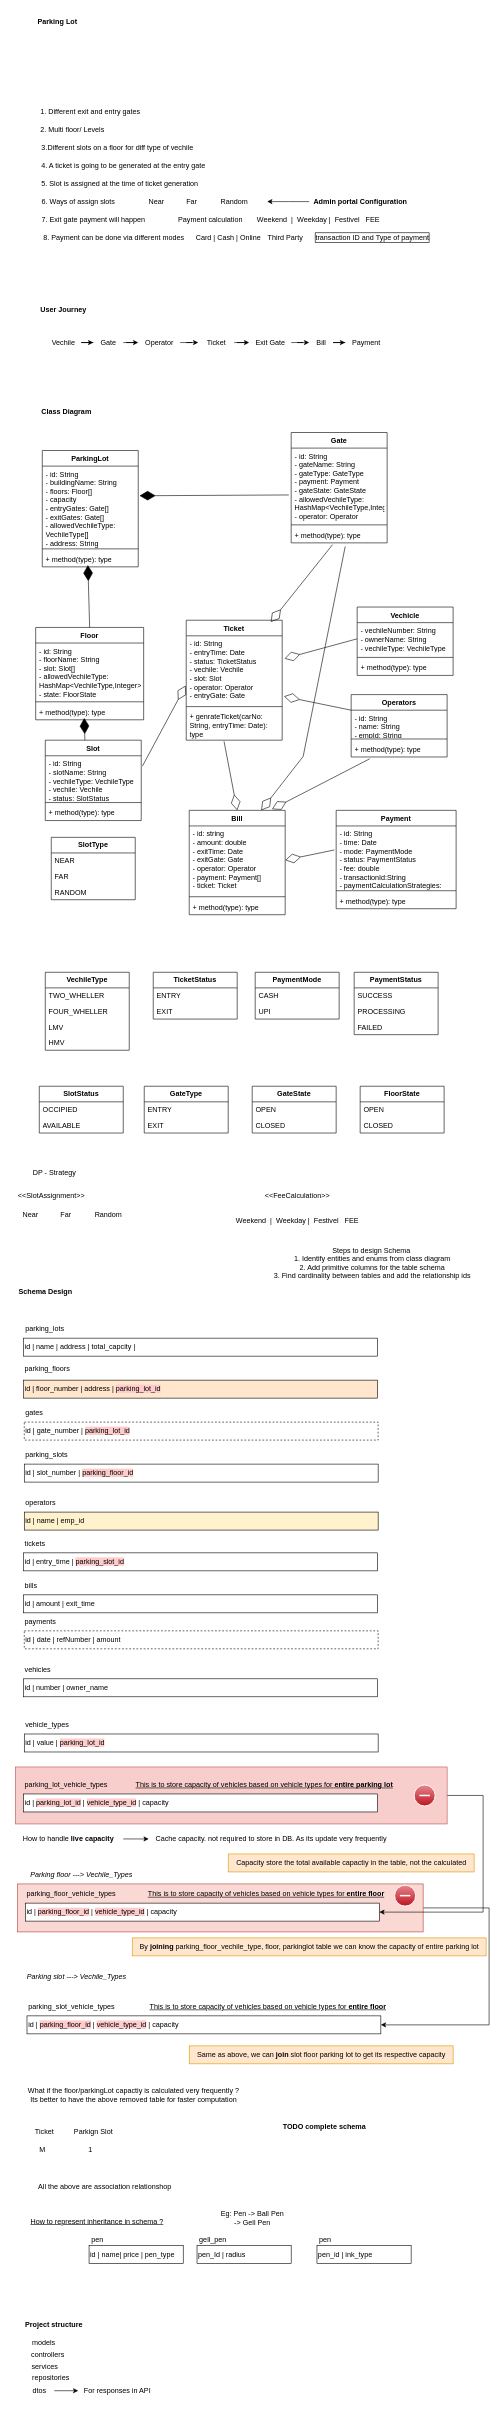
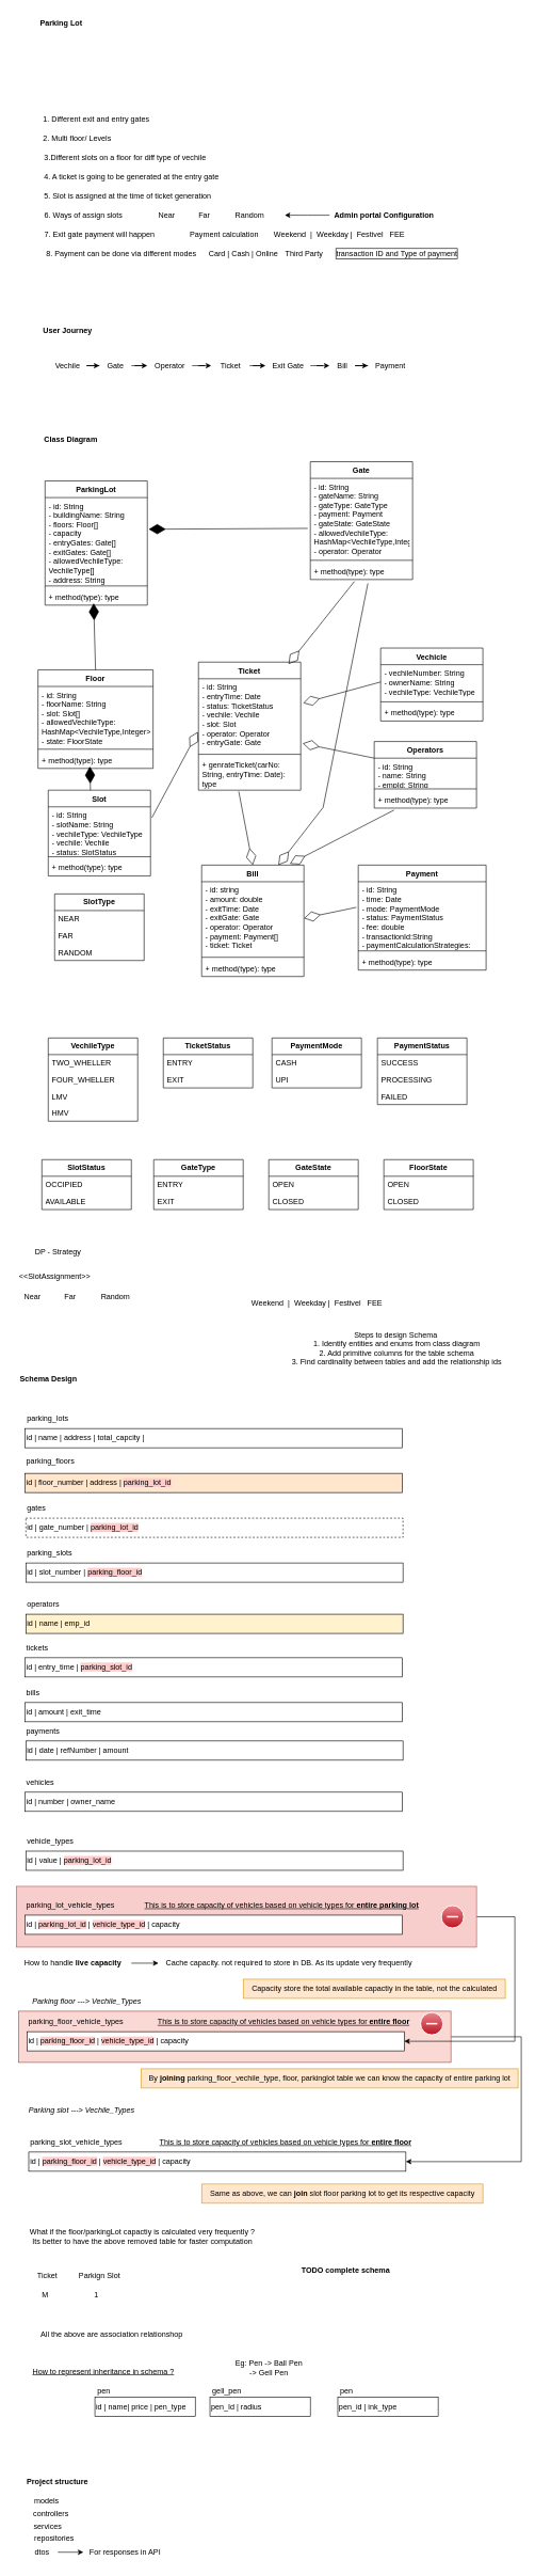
- <mxCell id="102" value="&amp;lt;&amp;lt;FeeCalculation&amp;gt;&amp;gt;" style="text;html=1;align=center;verticalAlign=middle;resizable=0;points=[];autosize=1;strokeColor=none;fillColor=none;" vertex="1" parent="1"><mxGeometry x="430" y="1978" width="130" height="30" as="geometry" /></mxCell>
- <mxCell id="143" value="id | date | refNumber | amount&amp;nbsp;" style="rounded=0;whiteSpace=wrap;html=1;align=left;dashed=1;" vertex="1" parent="1"><mxGeometry x="40" y="2718" width="590" height="30" as="geometry" /></mxCell>
+ <mxCell id="143" value="id | date | refNumber | amount&amp;nbsp;" style="rounded=0;whiteSpace=wrap;html=1;align=left;" vertex="1" parent="1"><mxGeometry x="40" y="2718" width="590" height="30" as="geometry" /></mxCell>
